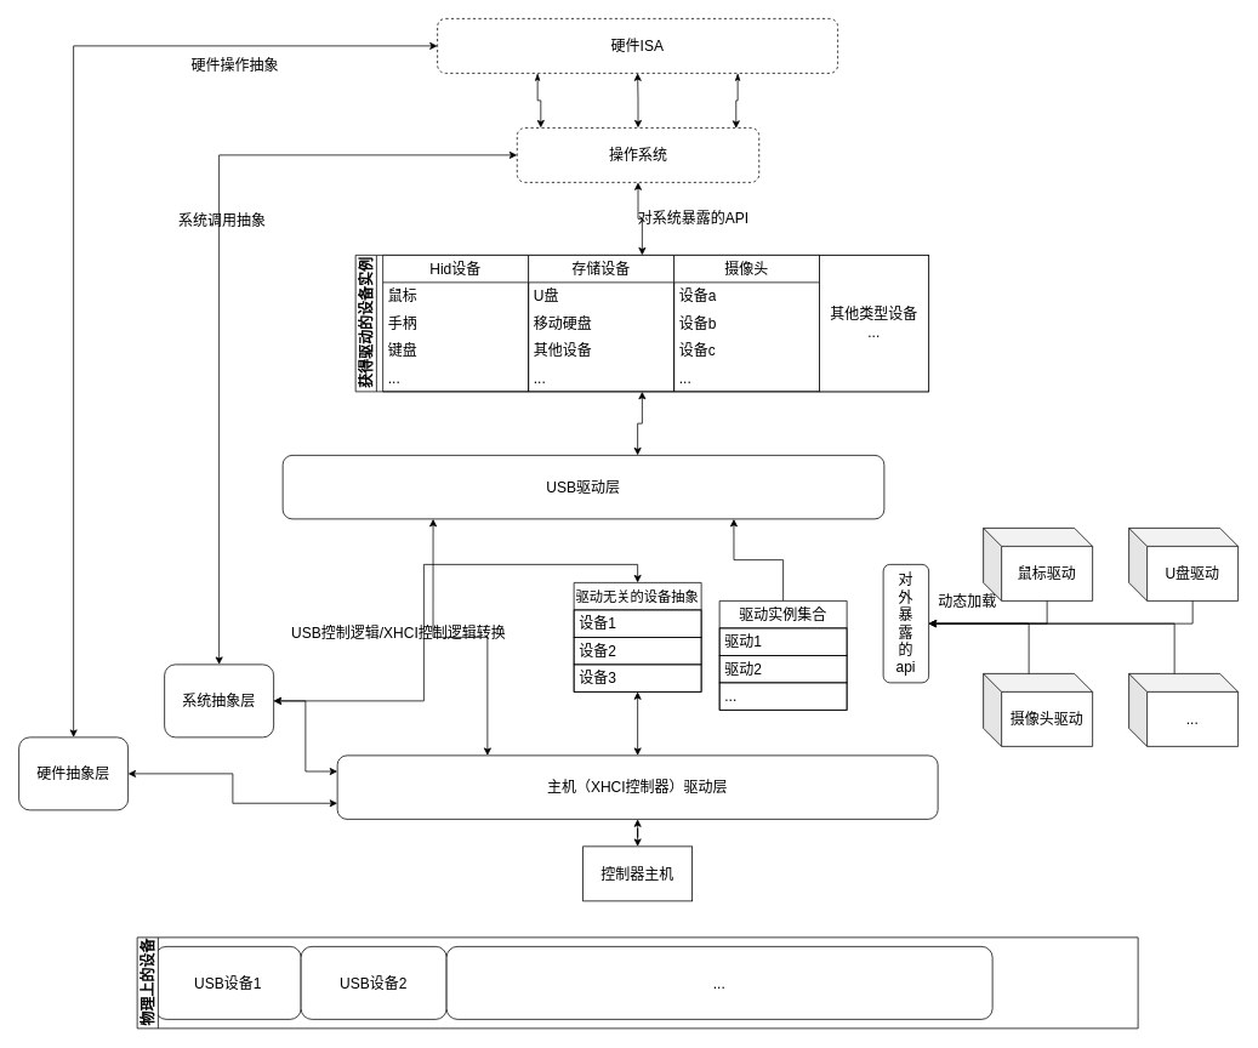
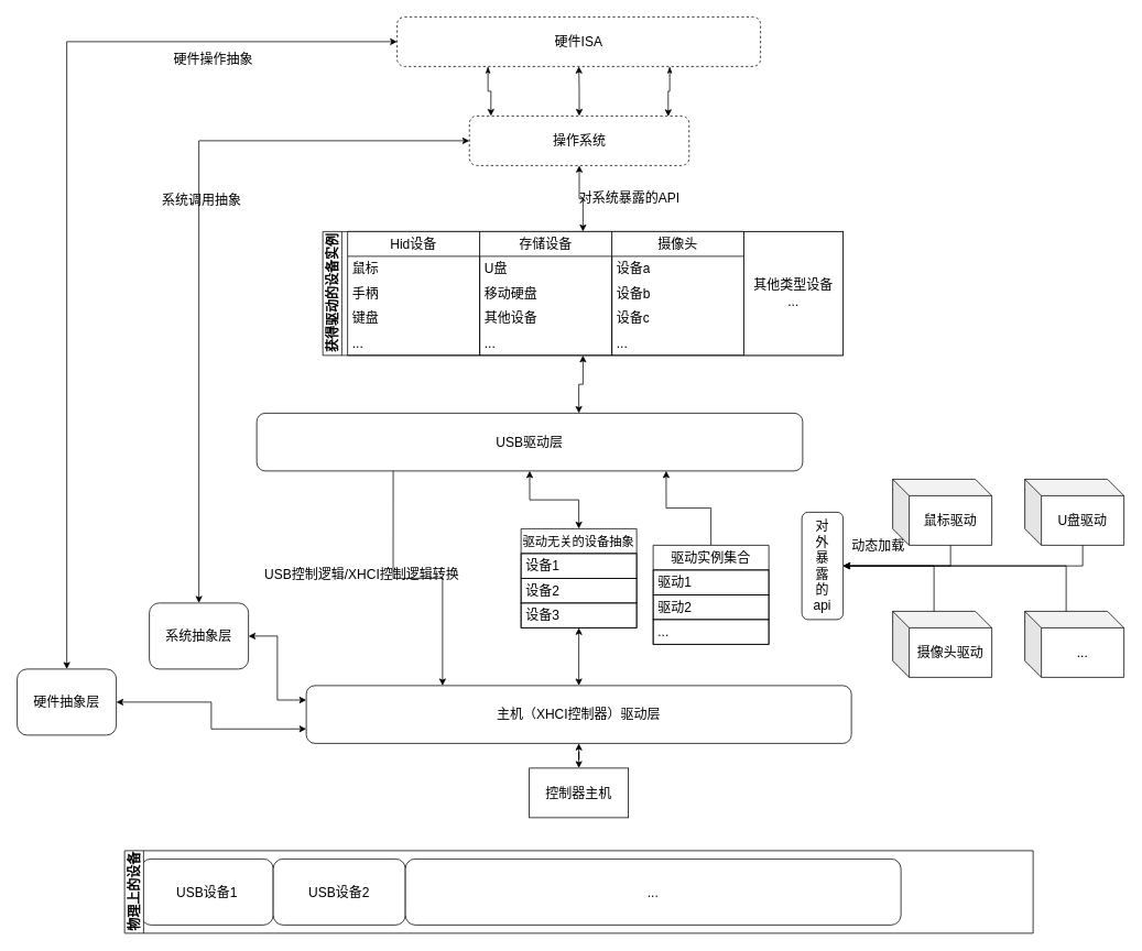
- <mxCell id="11" style="edgeStyle=orthogonalEdgeStyle;rounded=0;orthogonalLoop=1;jettySize=auto;html=1;exitX=0.25;exitY=0;exitDx=0;exitDy=0;entryX=0.25;entryY=1;entryDx=0;entryDy=0;startArrow=classic;startFill=1;movable=1;resizable=1;rotatable=1;deletable=1;editable=1;locked=0;connectable=1;labelBackgroundColor=none;fontSize=16;" parent="1" source="14" target="10" edge="1"><mxGeometry relative="1" as="geometry" /></mxCell>
+ <mxCell id="11" style="edgeStyle=orthogonalEdgeStyle;rounded=0;orthogonalLoop=1;jettySize=auto;html=1;exitX=0.25;exitY=0;exitDx=0;exitDy=0;entryX=0.25;entryY=1;entryDx=0;entryDy=0;startArrow=classic;startFill=1;movable=1;resizable=1;rotatable=1;deletable=1;editable=1;locked=0;connectable=1;labelBackgroundColor=none;fontSize=16;endArrow=none;" parent="1" source="14" target="10" edge="1"><mxGeometry relative="1" as="geometry" /></mxCell>
- <mxCell id="34" style="edgeStyle=orthogonalEdgeStyle;rounded=0;orthogonalLoop=1;jettySize=auto;html=1;exitX=0.5;exitY=0;exitDx=0;exitDy=0;startArrow=classic;startFill=1;movable=1;resizable=1;rotatable=1;deletable=1;editable=1;locked=0;connectable=1;labelBackgroundColor=none;fontSize=16;" parent="1" source="24" target="22" edge="1"><mxGeometry relative="1" as="geometry"><mxPoint x="700" y="600" as="sourcePoint" /></mxGeometry></mxCell>
+ <mxCell id="34" style="edgeStyle=orthogonalEdgeStyle;rounded=0;orthogonalLoop=1;jettySize=auto;html=1;exitX=0.5;exitY=0;exitDx=0;exitDy=0;entryX=0.5;entryY=1;entryDx=0;entryDy=0;startArrow=classic;startFill=1;movable=1;resizable=1;rotatable=1;deletable=1;editable=1;locked=0;connectable=1;labelBackgroundColor=none;fontSize=16;" parent="1" source="24" target="10" edge="1"><mxGeometry relative="1" as="geometry"><mxPoint x="700" y="600" as="sourcePoint" /></mxGeometry></mxCell>
